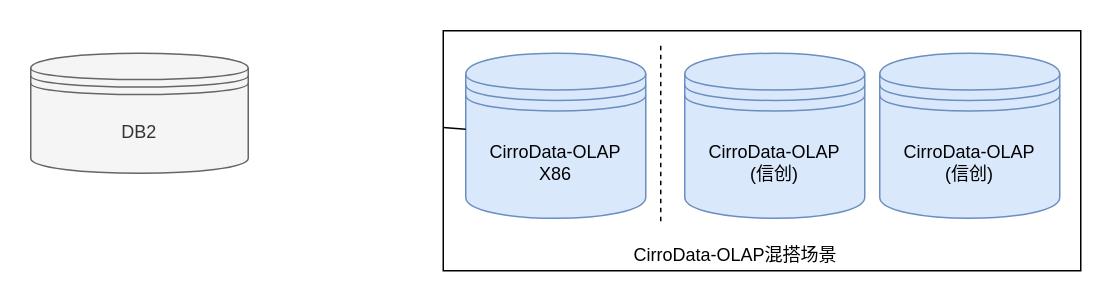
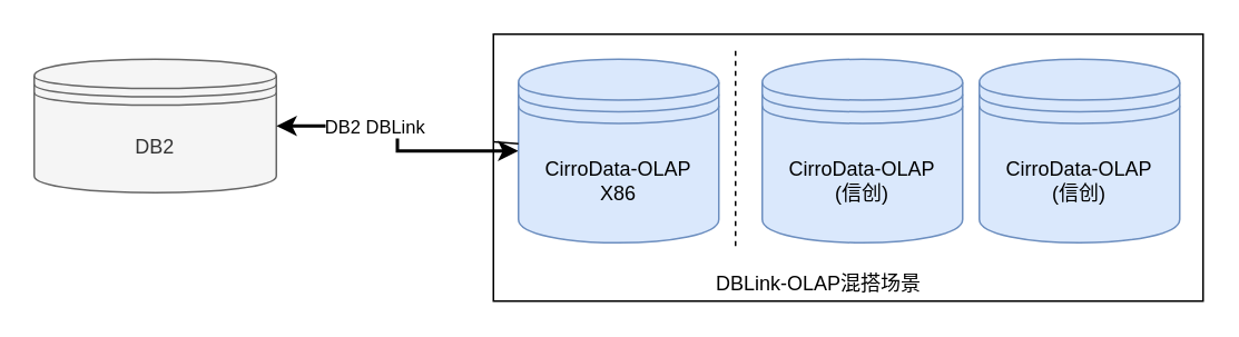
+ <mxCell id="4" style="edgeStyle=orthogonalEdgeStyle;rounded=0;orthogonalLoop=1;jettySize=auto;html=1;exitX=0;exitY=0.5;exitDx=0;exitDy=0;entryX=1;entryY=0.5;entryDx=0;entryDy=0;startArrow=classic;startFill=1;strokeWidth=2;" edge="1" parent="1" source="6" target="3"><mxGeometry relative="1" as="geometry" /></mxCell>
+ <mxCell id="5" value="DB2 DBLink" style="edgeLabel;html=1;align=center;verticalAlign=middle;resizable=0;points=[];" vertex="1" connectable="0" parent="4"><mxGeometry x="-0.227" y="1" relative="1" as="geometry"><mxPoint x="-25" y="-16" as="offset" /></mxGeometry></mxCell>
- <mxCell id="11" value="CirroData-OLAP混搭场景" style="text;html=1;align=center;verticalAlign=middle;whiteSpace=wrap;rounded=0;" vertex="1" parent="1"><mxGeometry x="410" y="160" width="160" height="20" as="geometry" /></mxCell>
+ <mxCell id="11" value="DBLink-OLAP混搭场景" style="text;html=1;align=center;verticalAlign=middle;whiteSpace=wrap;rounded=0;" vertex="1" parent="1"><mxGeometry x="410" y="160" width="160" height="20" as="geometry" /></mxCell>
